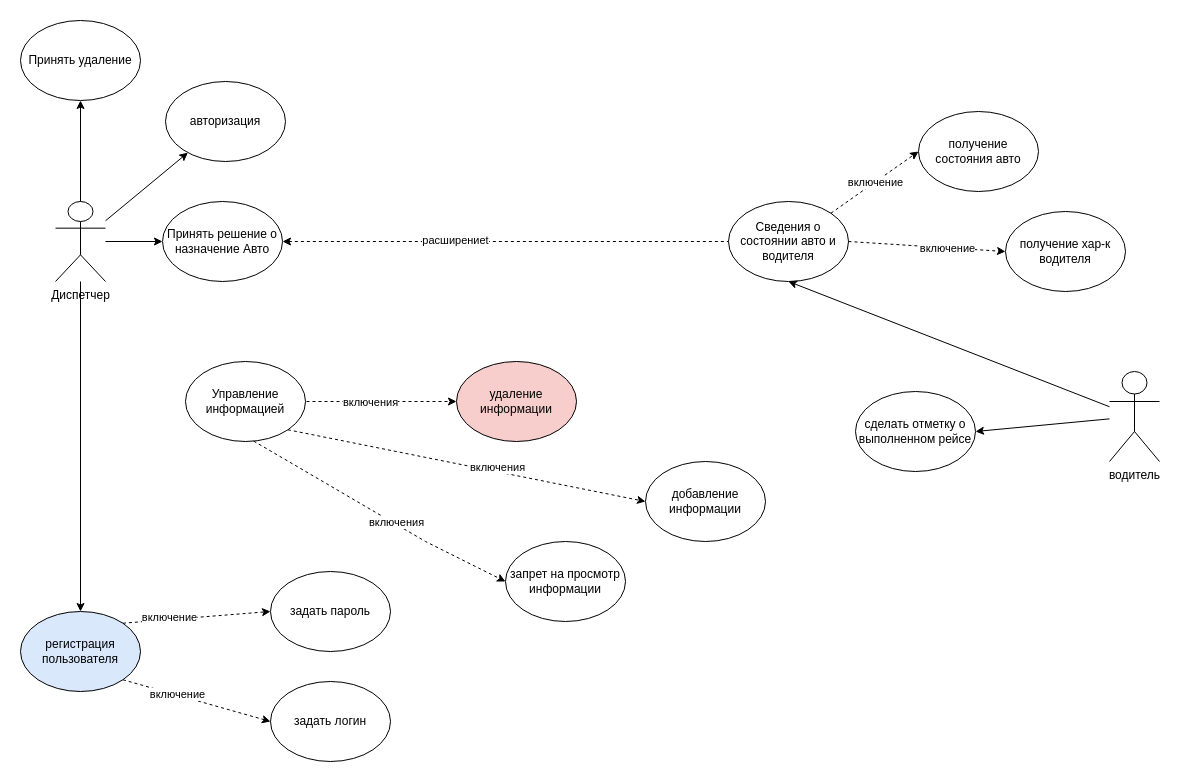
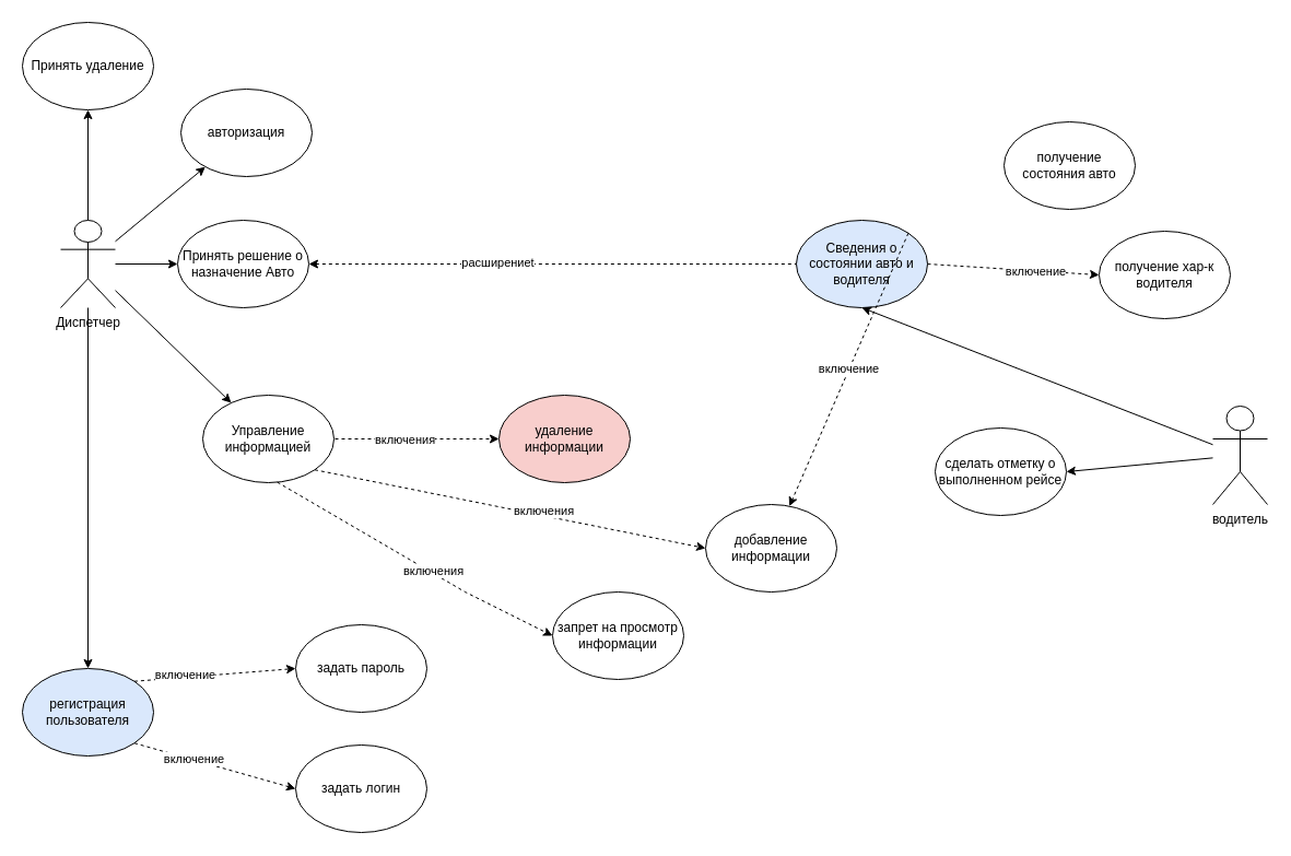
- <mxCell id="10" value="включение" style="endArrow=classic;html=1;rounded=0;dashed=1;entryX=0;entryY=0.5;entryDx=0;entryDy=0;exitX=1;exitY=0;exitDx=0;exitDy=0;" parent="1" source="7" target="8" edge="1"><mxGeometry width="50" height="50" relative="1" as="geometry"><mxPoint x="558" y="321" as="sourcePoint" /><mxPoint x="608" y="271" as="targetPoint" /></mxGeometry></mxCell>
+ <mxCell id="10" value="включение" style="endArrow=classic;html=1;rounded=0;dashed=1;exitX=1;exitY=0;exitDx=0;exitDy=0;" parent="1" source="7" target="36" edge="1"><mxGeometry width="50" height="50" relative="1" as="geometry"><mxPoint x="558" y="321" as="sourcePoint" /><mxPoint x="608" y="271" as="targetPoint" /></mxGeometry></mxCell>
- <mxCell id="7" value="Сведения о состоянии авто и водителя" style="ellipse;whiteSpace=wrap;html=1;" parent="1" vertex="1"><mxGeometry x="728" y="201" width="120" height="80" as="geometry" /></mxCell>
+ <mxCell id="7" value="Сведения о состоянии авто и водителя" style="ellipse;whiteSpace=wrap;html=1;fillColor=#dae8fc;" parent="1" vertex="1"><mxGeometry x="728" y="201" width="120" height="80" as="geometry" /></mxCell>
+ <mxCell id="29" value="" style="endArrow=classic;html=1;rounded=0;" parent="1" source="2" target="30" edge="1"><mxGeometry width="50" height="50" relative="1" as="geometry"><mxPoint x="355" y="301" as="sourcePoint" /><mxPoint x="245" y="401" as="targetPoint" /></mxGeometry></mxCell>
